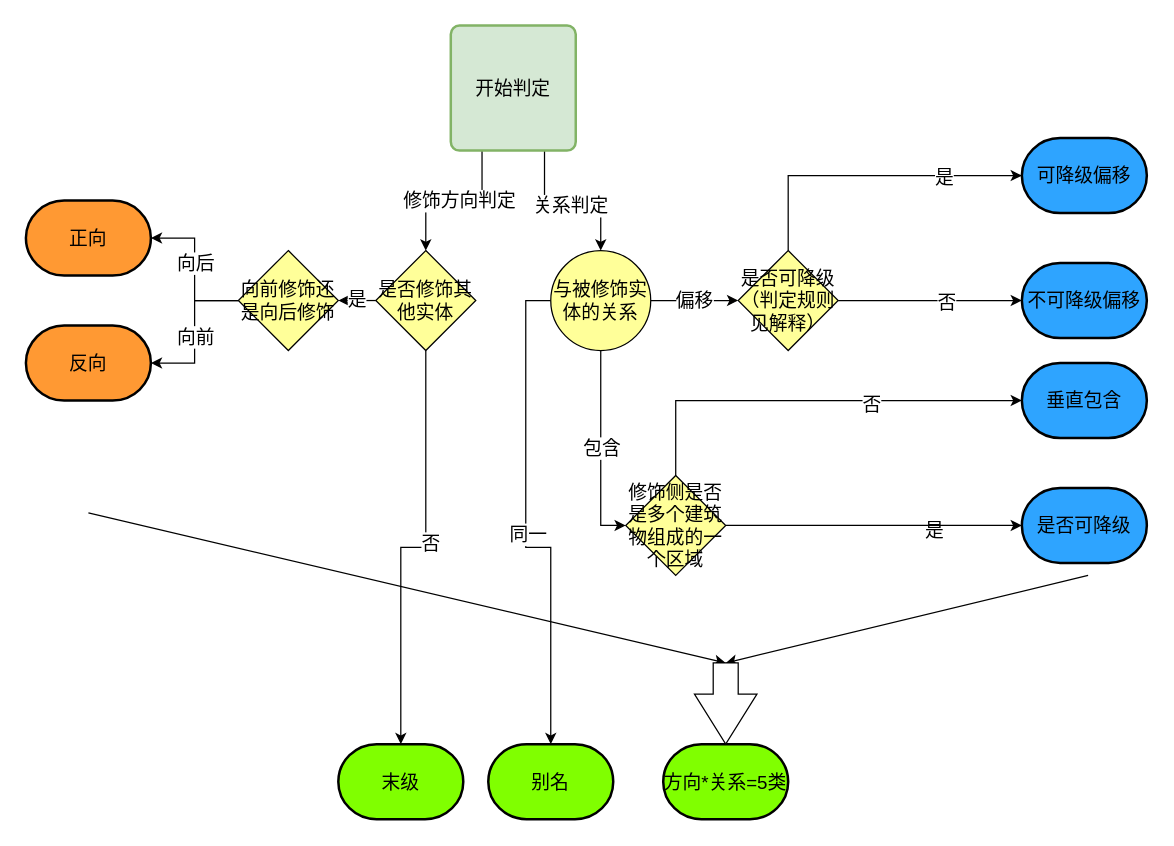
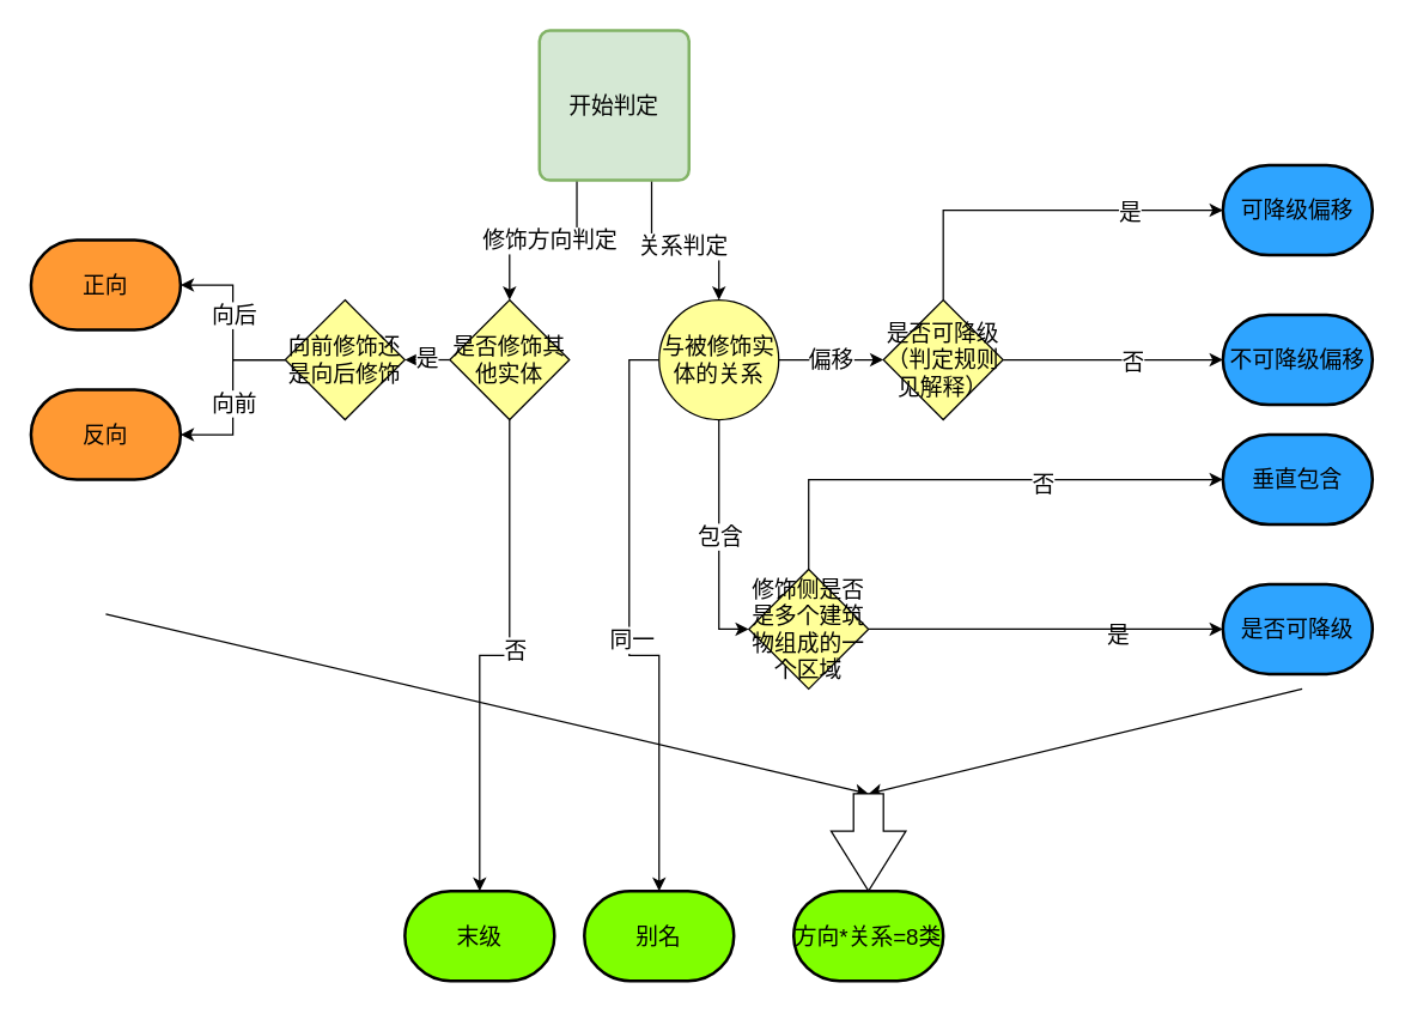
- <mxCell id="43" value="方向*关系=5类" style="strokeWidth=2;html=1;shape=mxgraph.flowchart.terminator;whiteSpace=wrap;fillColor=#80FF00;fontSize=15;" vertex="1" parent="1"><mxGeometry x="530" y="595" width="100" height="60" as="geometry" /></mxCell>
+ <mxCell id="43" value="方向*关系=8类" style="strokeWidth=2;html=1;shape=mxgraph.flowchart.terminator;whiteSpace=wrap;fillColor=#80FF00;fontSize=15;" vertex="1" parent="1"><mxGeometry x="530" y="595" width="100" height="60" as="geometry" /></mxCell>
